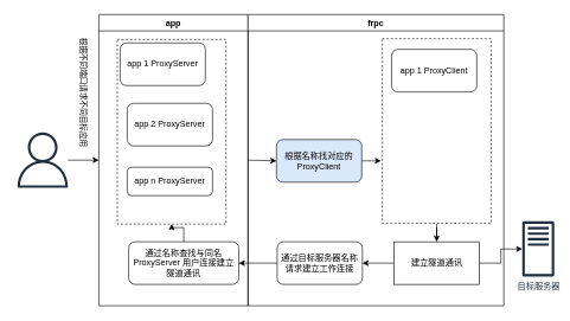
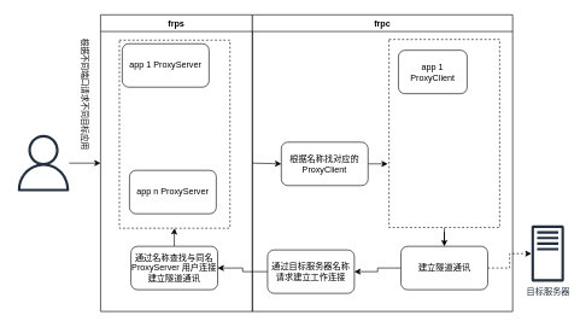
- <mxCell id="11" value="app" style="swimlane;whiteSpace=wrap;html=1;" vertex="1" parent="1"><mxGeometry x="138" y="20" width="210" height="410" as="geometry" /></mxCell>
+ <mxCell id="11" value="frps" style="swimlane;whiteSpace=wrap;html=1;" vertex="1" parent="1"><mxGeometry x="138" y="20" width="210" height="410" as="geometry" /></mxCell>
- <mxCell id="15" value="app 1 ProxyClient" style="rounded=1;whiteSpace=wrap;html=1;" vertex="1" parent="1"><mxGeometry x="550" y="69" width="120" height="60" as="geometry" /></mxCell>
+ <mxCell id="15" value="app 1 ProxyClient" style="rounded=1;whiteSpace=wrap;html=1;" vertex="1" parent="1"><mxGeometry x="550" y="69" width="95" height="60" as="geometry" /></mxCell>
- <mxCell id="4" value="app 2 ProxyServer" style="rounded=1;whiteSpace=wrap;html=1;" vertex="1" parent="1"><mxGeometry x="178" y="145" width="120" height="60" as="geometry" /></mxCell>
- <mxCell id="7" value="根据名称找对应的 ProxyClient" style="rounded=1;whiteSpace=wrap;html=1;fillColor=#dae8fc;" vertex="1" parent="1"><mxGeometry x="388" y="196" width="120" height="60" as="geometry" /></mxCell>
+ <mxCell id="7" value="根据名称找对应的 ProxyClient" style="rounded=1;whiteSpace=wrap;html=1;" vertex="1" parent="1"><mxGeometry x="388" y="196" width="120" height="60" as="geometry" /></mxCell>
- <mxCell id="5" value="app n ProxyServer" style="rounded=1;whiteSpace=wrap;html=1;" vertex="1" parent="1"><mxGeometry x="178" y="235" width="120" height="40" as="geometry" /></mxCell>
+ <mxCell id="5" value="app n ProxyServer" style="rounded=1;whiteSpace=wrap;html=1;" vertex="1" parent="1"><mxGeometry x="178" y="235" width="120" height="60" as="geometry" /></mxCell>
- <mxCell id="17" value="" style="edgeStyle=orthogonalEdgeStyle;rounded=0;orthogonalLoop=1;jettySize=auto;html=1;" edge="1" parent="1" source="18" target="19"><mxGeometry relative="1" as="geometry" /></mxCell>
+ <mxCell id="17" value="" style="edgeStyle=orthogonalEdgeStyle;rounded=0;orthogonalLoop=1;jettySize=auto;html=1;dashed=1;" edge="1" parent="1" source="18" target="19"><mxGeometry relative="1" as="geometry" /></mxCell>
- <mxCell id="23" value="通过名称查找与同名ProxyServer 用户连接建立隧道通讯" style="whiteSpace=wrap;html=1;rounded=1;" vertex="1" parent="1"><mxGeometry x="180" y="340" width="155" height="60" as="geometry" /></mxCell>
+ <mxCell id="23" value="通过名称查找与同名ProxyServer 用户连接建立隧道通讯" style="whiteSpace=wrap;html=1;rounded=1;" vertex="1" parent="1"><mxGeometry x="180" y="340" width="120" height="60" as="geometry" /></mxCell>
- <mxCell id="21" value="通过目标服务器名称请求建立工作连接" style="rounded=1;whiteSpace=wrap;html=1;" vertex="1" parent="1"><mxGeometry x="389" y="340" width="120" height="60" as="geometry" /></mxCell>
+ <mxCell id="21" value="通过目标服务器名称请求建立工作连接" style="rounded=1;whiteSpace=wrap;html=1;" vertex="1" parent="1"><mxGeometry x="369" y="345" width="120" height="60" as="geometry" /></mxCell>
- <mxCell id="18" value="建立隧道通讯" style="whiteSpace=wrap;html=1;rounded=0;" vertex="1" parent="1"><mxGeometry x="553.5" y="340" width="120" height="60" as="geometry" /></mxCell>
+ <mxCell id="18" value="建立隧道通讯" style="rounded=1;whiteSpace=wrap;html=1;" vertex="1" parent="1"><mxGeometry x="553.5" y="340" width="120" height="60" as="geometry" /></mxCell>
